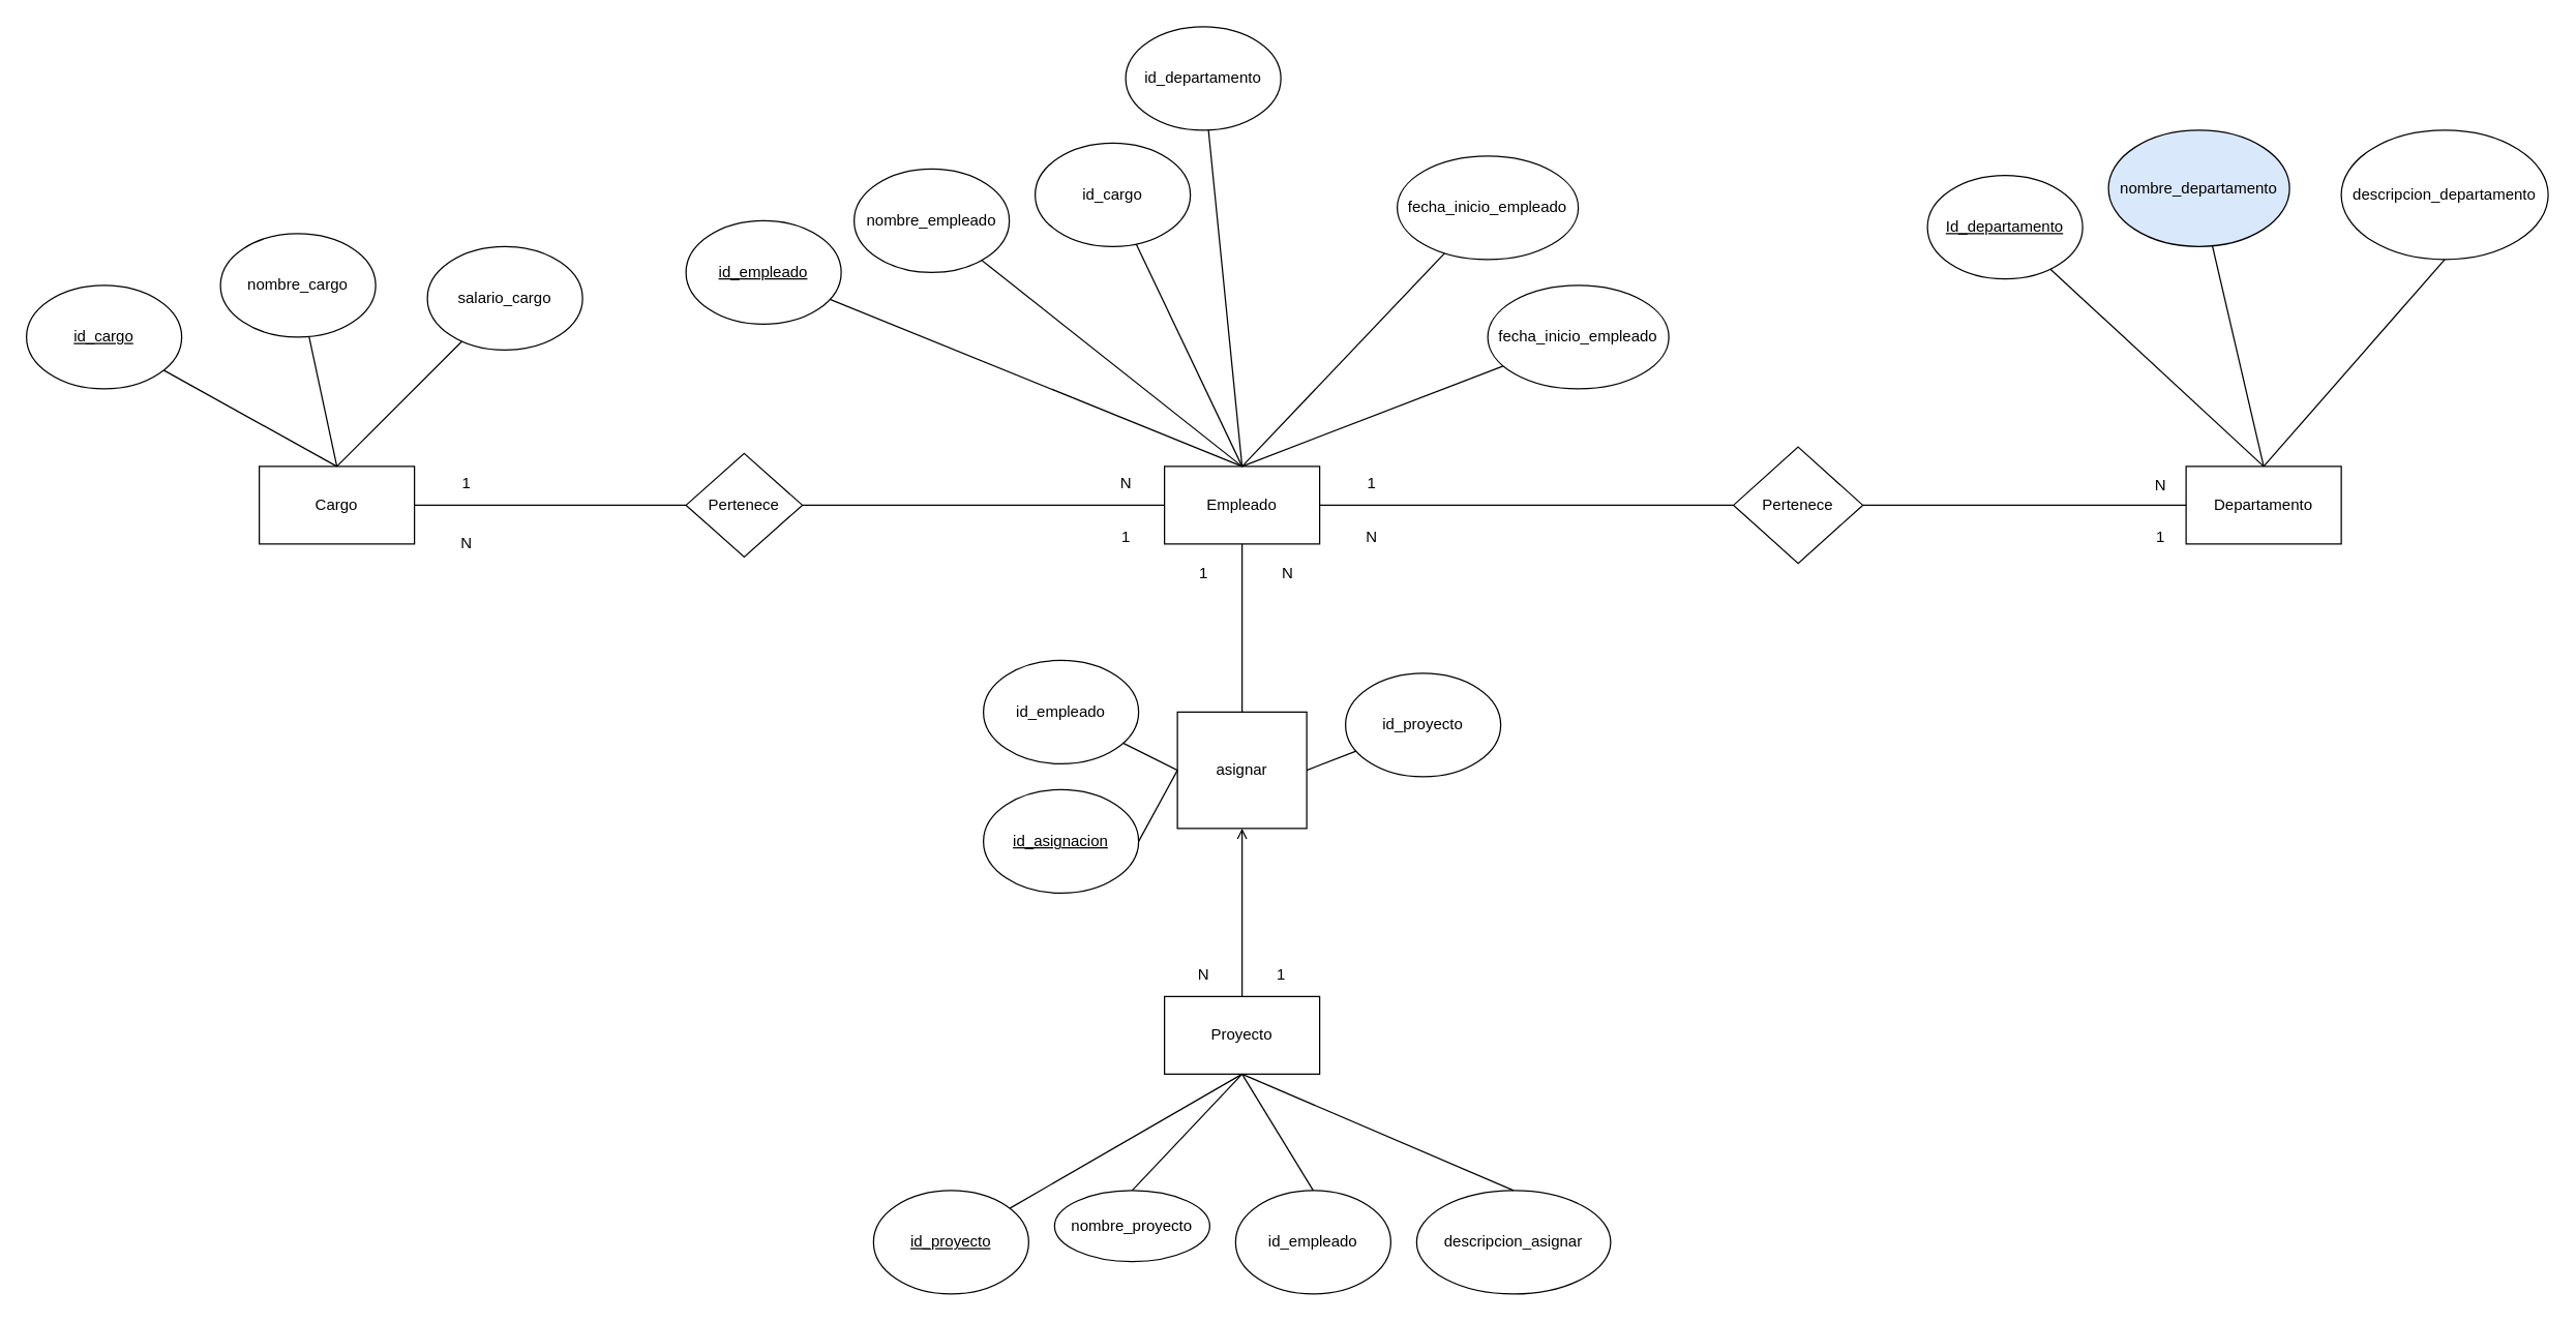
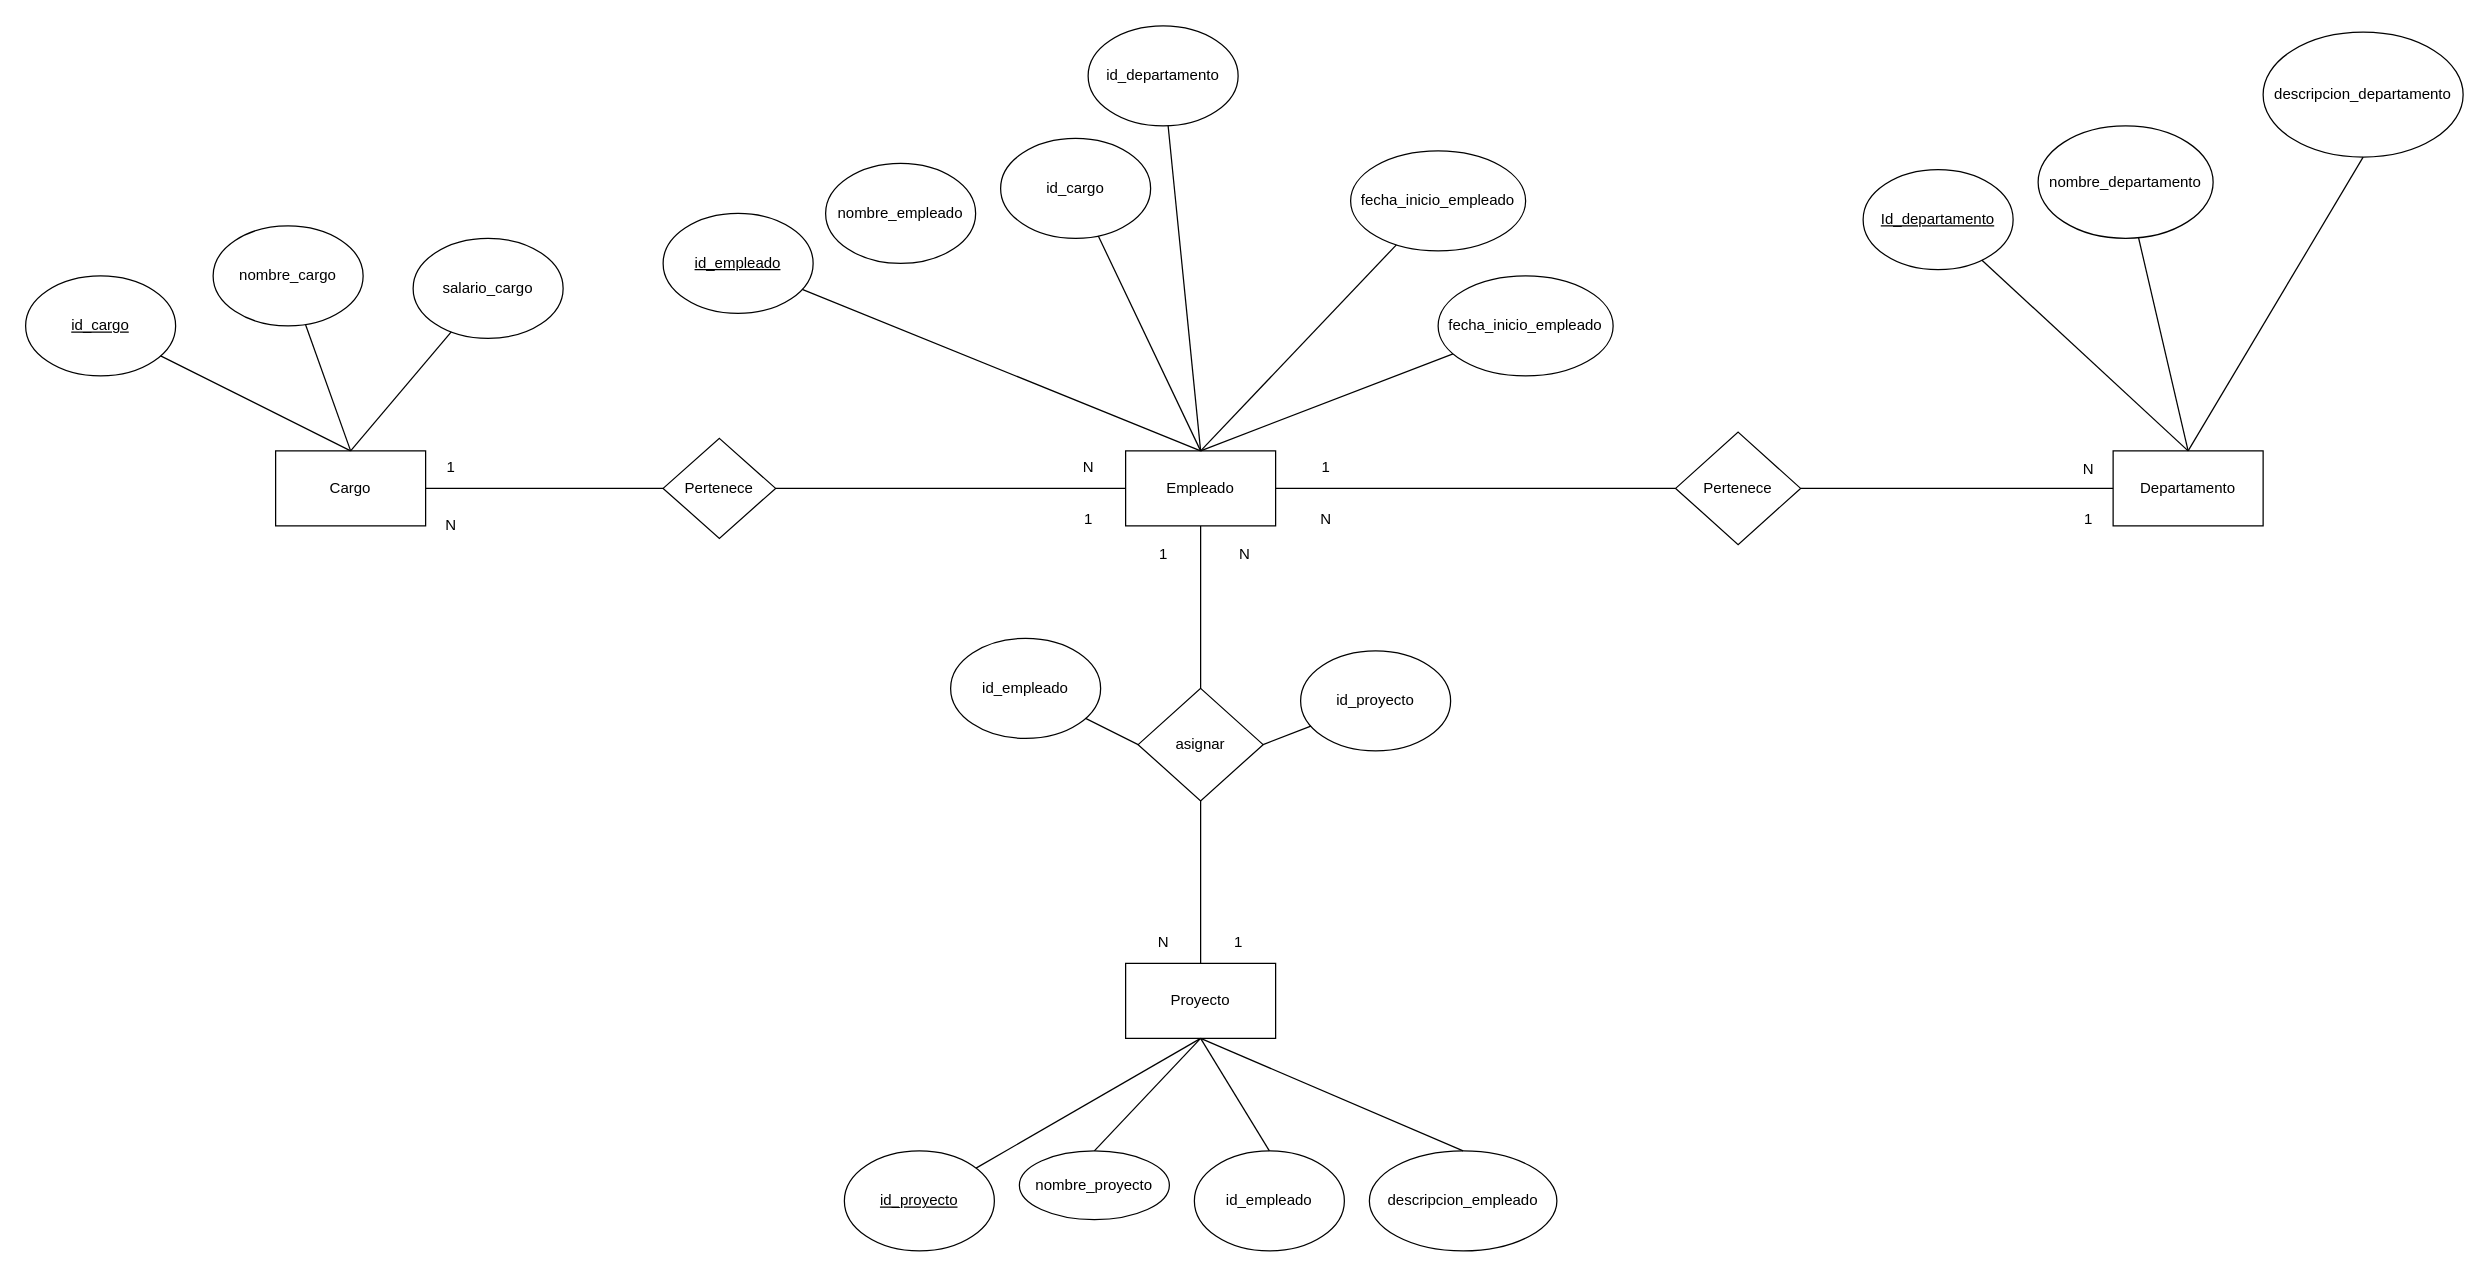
- <mxCell id="19" value="nombre_departamento" style="ellipse;whiteSpace=wrap;html=1;fillColor=#dae8fc;" parent="1" vertex="1"><mxGeometry x="1630" y="100" width="140" height="90" as="geometry" /></mxCell>
+ <mxCell id="19" value="nombre_departamento" style="ellipse;whiteSpace=wrap;html=1;" parent="1" vertex="1"><mxGeometry x="1630" y="100" width="140" height="90" as="geometry" /></mxCell>
- <mxCell id="20" value="descripcion_departamento" style="ellipse;whiteSpace=wrap;html=1;" parent="1" vertex="1"><mxGeometry x="1810" y="100" width="160" height="100" as="geometry" /></mxCell>
+ <mxCell id="20" value="descripcion_departamento" style="ellipse;whiteSpace=wrap;html=1;" parent="1" vertex="1"><mxGeometry x="1810" y="25" width="160" height="100" as="geometry" /></mxCell>
- <mxCell id="9" value="" style="endArrow=none;html=1;rounded=0;exitX=0.5;exitY=0;exitDx=0;exitDy=0;" parent="1" source="3" target="5" edge="1"><mxGeometry width="50" height="50" relative="1" as="geometry"><mxPoint x="930" y="330" as="sourcePoint" /><mxPoint x="790" y="160" as="targetPoint" /></mxGeometry></mxCell>
- <mxCell id="45" value="Cargo" style="rounded=0;whiteSpace=wrap;html=1;" parent="1" vertex="1"><mxGeometry x="200" y="360" width="120" height="60" as="geometry" /></mxCell>
+ <mxCell id="45" value="Cargo" style="rounded=0;whiteSpace=wrap;html=1;" parent="1" vertex="1"><mxGeometry x="220" y="360" width="120" height="60" as="geometry" /></mxCell>
- <mxCell id="14" value="asignar" style="whiteSpace=wrap;html=1;rounded=0;" parent="1" vertex="1"><mxGeometry x="910" y="550" width="100" height="90" as="geometry" /></mxCell>
+ <mxCell id="14" value="asignar" style="rhombus;whiteSpace=wrap;html=1;" parent="1" vertex="1"><mxGeometry x="910" y="550" width="100" height="90" as="geometry" /></mxCell>
- <mxCell id="44" value="" style="endArrow=none;html=1;rounded=0;exitX=0;exitY=0.5;exitDx=0;exitDy=0;entryX=1;entryY=0.5;entryDx=0;entryDy=0;" parent="1" source="14" target="43" edge="1"><mxGeometry width="50" height="50" relative="1" as="geometry"><mxPoint x="920" y="605" as="sourcePoint" /><mxPoint x="878" y="584" as="targetPoint" /></mxGeometry></mxCell>
- <mxCell id="26" value="" style="endArrow=open;html=1;rounded=0;entryX=0.5;entryY=1;entryDx=0;entryDy=0;exitX=0.5;exitY=0;exitDx=0;exitDy=0;" parent="1" source="17" target="14" edge="1"><mxGeometry width="50" height="50" relative="1" as="geometry"><mxPoint x="710" y="670" as="sourcePoint" /><mxPoint x="760" y="620" as="targetPoint" /></mxGeometry></mxCell>
+ <mxCell id="26" value="" style="endArrow=none;html=1;rounded=0;entryX=0.5;entryY=1;entryDx=0;entryDy=0;exitX=0.5;exitY=0;exitDx=0;exitDy=0;" parent="1" source="17" target="14" edge="1"><mxGeometry width="50" height="50" relative="1" as="geometry"><mxPoint x="710" y="670" as="sourcePoint" /><mxPoint x="760" y="620" as="targetPoint" /></mxGeometry></mxCell>
- <mxCell id="43" value="&lt;u&gt;id_asignacion&lt;/u&gt;" style="ellipse;whiteSpace=wrap;html=1;" parent="1" vertex="1"><mxGeometry x="760" y="610" width="120" height="80" as="geometry" /></mxCell>
- <mxCell id="30" value="descripcion_asignar" style="ellipse;whiteSpace=wrap;html=1;" parent="1" vertex="1"><mxGeometry x="1095" y="920" width="150" height="80" as="geometry" /></mxCell>
+ <mxCell id="30" value="descripcion_empleado" style="ellipse;whiteSpace=wrap;html=1;" parent="1" vertex="1"><mxGeometry x="1095" y="920" width="150" height="80" as="geometry" /></mxCell>
